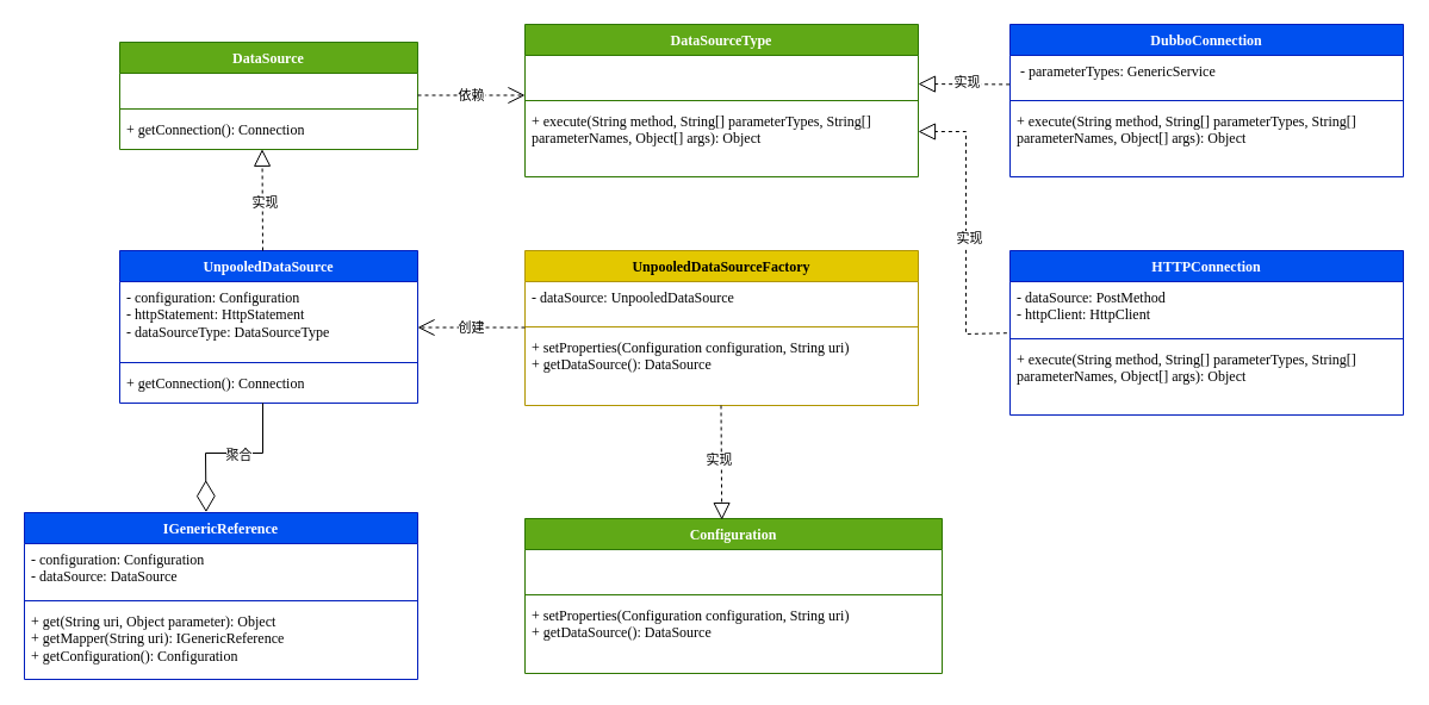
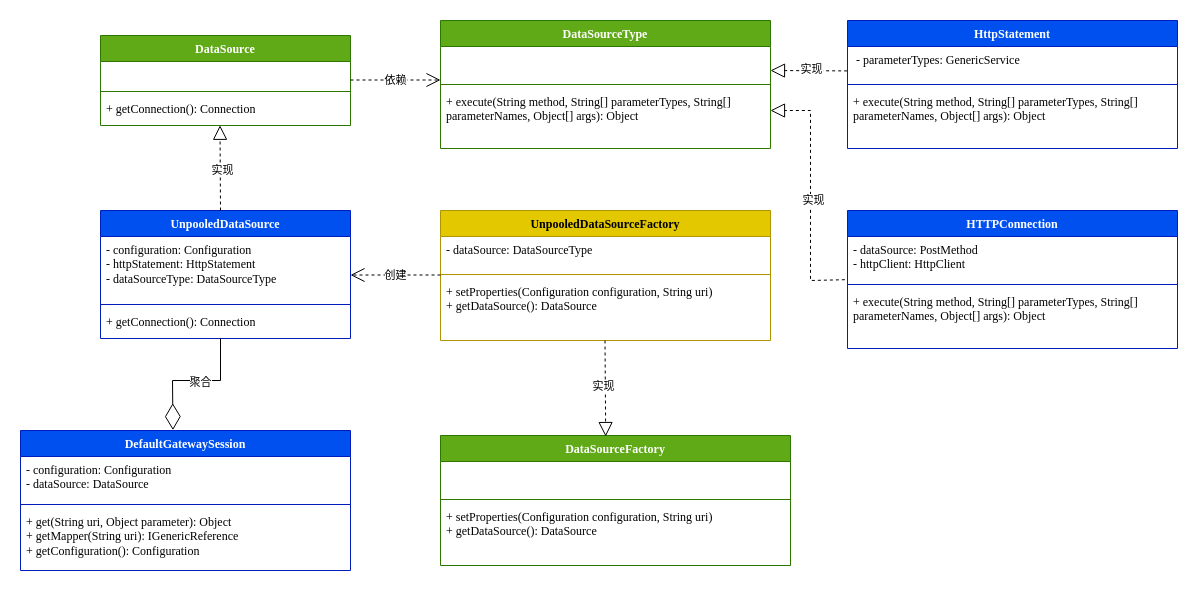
- <mxCell id="34" value="&lt;font face=&quot;Lucida Console&quot;&gt;DubboConnection&lt;/font&gt;" style="swimlane;fontStyle=1;align=center;verticalAlign=top;childLayout=stackLayout;horizontal=1;startSize=26;horizontalStack=0;resizeParent=1;resizeParentMax=0;resizeLast=0;collapsible=1;marginBottom=0;whiteSpace=wrap;html=1;fillColor=#0050ef;strokeColor=#001DBC;fontColor=#ffffff;" vertex="1" parent="1"><mxGeometry x="847" y="20" width="330" height="128" as="geometry" /></mxCell>
+ <mxCell id="34" value="&lt;font face=&quot;Lucida Console&quot;&gt;HttpStatement&lt;/font&gt;" style="swimlane;fontStyle=1;align=center;verticalAlign=top;childLayout=stackLayout;horizontal=1;startSize=26;horizontalStack=0;resizeParent=1;resizeParentMax=0;resizeLast=0;collapsible=1;marginBottom=0;whiteSpace=wrap;html=1;fillColor=#0050ef;strokeColor=#001DBC;fontColor=#ffffff;" vertex="1" parent="1"><mxGeometry x="847" y="20" width="330" height="128" as="geometry" /></mxCell>
- <mxCell id="15" value="&lt;font face=&quot;Lucida Console&quot;&gt;- dataSource:&amp;nbsp;UnpooledDataSource&lt;/font&gt;" style="text;strokeColor=none;fillColor=none;align=left;verticalAlign=top;spacingLeft=4;spacingRight=4;overflow=hidden;rotatable=0;points=[[0,0.5],[1,0.5]];portConstraint=eastwest;whiteSpace=wrap;html=1;" vertex="1" parent="14"><mxGeometry y="26" width="330" height="34" as="geometry" /></mxCell>
+ <mxCell id="15" value="&lt;font face=&quot;Lucida Console&quot;&gt;- dataSource:&amp;nbsp;DataSourceType&lt;/font&gt;" style="text;strokeColor=none;fillColor=none;align=left;verticalAlign=top;spacingLeft=4;spacingRight=4;overflow=hidden;rotatable=0;points=[[0,0.5],[1,0.5]];portConstraint=eastwest;whiteSpace=wrap;html=1;" vertex="1" parent="14"><mxGeometry y="26" width="330" height="34" as="geometry" /></mxCell>
- <mxCell id="22" value="&lt;font face=&quot;Lucida Console&quot;&gt;IGenericReference&lt;/font&gt;" style="swimlane;fontStyle=1;align=center;verticalAlign=top;childLayout=stackLayout;horizontal=1;startSize=26;horizontalStack=0;resizeParent=1;resizeParentMax=0;resizeLast=0;collapsible=1;marginBottom=0;whiteSpace=wrap;html=1;fillColor=#0050ef;strokeColor=#001DBC;fontColor=#ffffff;" vertex="1" parent="1"><mxGeometry y="430" width="330" height="140" as="geometry" x="20" /></mxCell>
+ <mxCell id="22" value="&lt;font face=&quot;Lucida Console&quot;&gt;DefaultGatewaySession&lt;/font&gt;" style="swimlane;fontStyle=1;align=center;verticalAlign=top;childLayout=stackLayout;horizontal=1;startSize=26;horizontalStack=0;resizeParent=1;resizeParentMax=0;resizeLast=0;collapsible=1;marginBottom=0;whiteSpace=wrap;html=1;fillColor=#0050ef;strokeColor=#001DBC;fontColor=#ffffff;" vertex="1" parent="1"><mxGeometry y="430" width="330" height="140" as="geometry" x="20" /></mxCell>
- <mxCell id="18" value="&lt;font face=&quot;Lucida Console&quot;&gt;Configuration&lt;/font&gt;" style="swimlane;fontStyle=1;align=center;verticalAlign=top;childLayout=stackLayout;horizontal=1;startSize=26;horizontalStack=0;resizeParent=1;resizeParentMax=0;resizeLast=0;collapsible=1;marginBottom=0;whiteSpace=wrap;html=1;fillColor=#60a917;strokeColor=#2D7600;fontColor=#ffffff;" vertex="1" parent="1"><mxGeometry x="440" y="435" width="350" height="130" as="geometry" /></mxCell>
+ <mxCell id="18" value="&lt;font face=&quot;Lucida Console&quot;&gt;DataSourceFactory&lt;/font&gt;" style="swimlane;fontStyle=1;align=center;verticalAlign=top;childLayout=stackLayout;horizontal=1;startSize=26;horizontalStack=0;resizeParent=1;resizeParentMax=0;resizeLast=0;collapsible=1;marginBottom=0;whiteSpace=wrap;html=1;fillColor=#60a917;strokeColor=#2D7600;fontColor=#ffffff;" vertex="1" parent="1"><mxGeometry x="440" y="435" width="350" height="130" as="geometry" /></mxCell>
